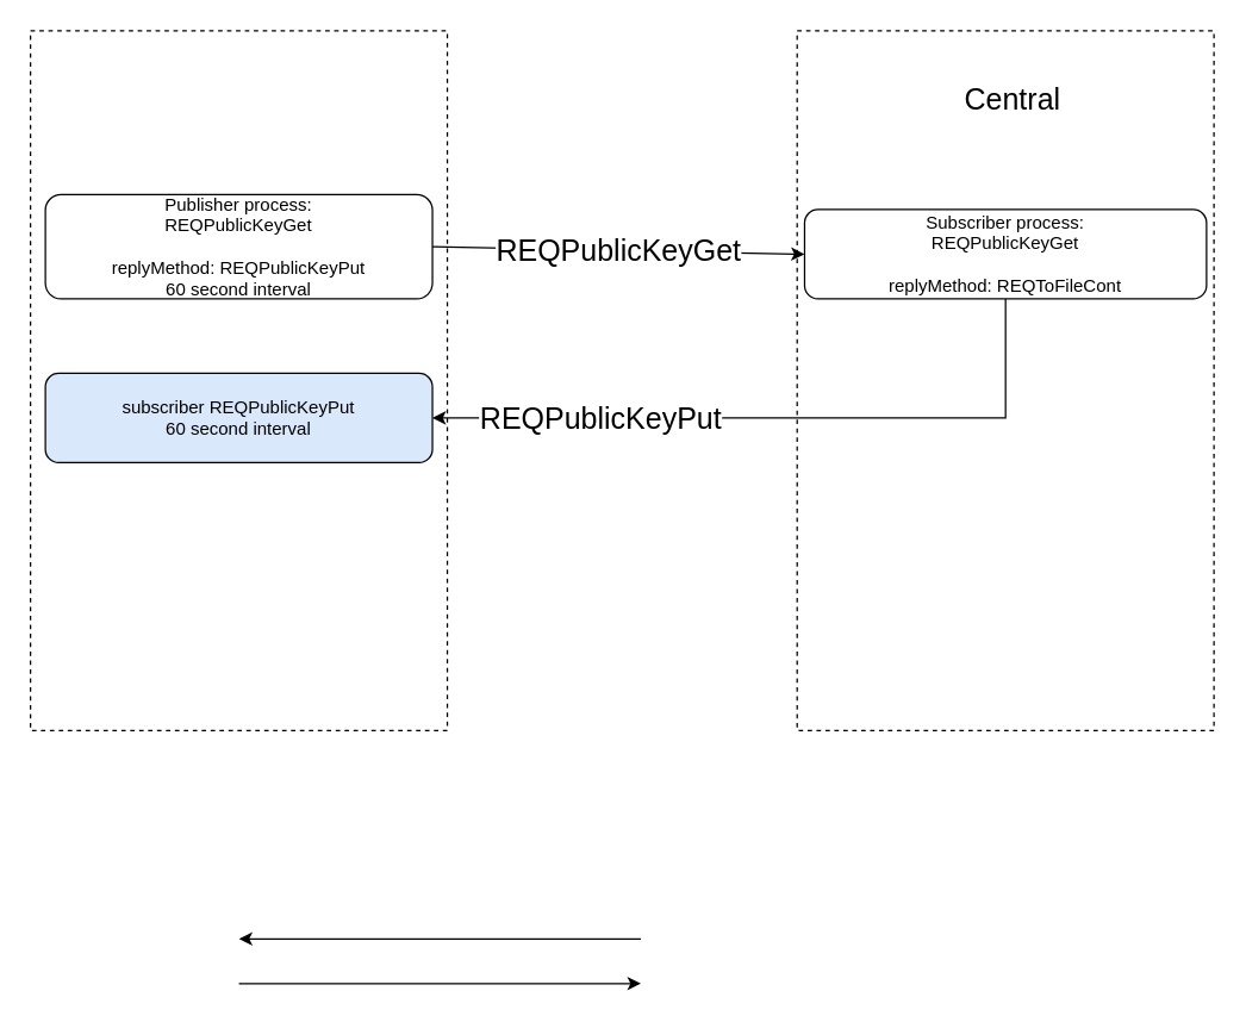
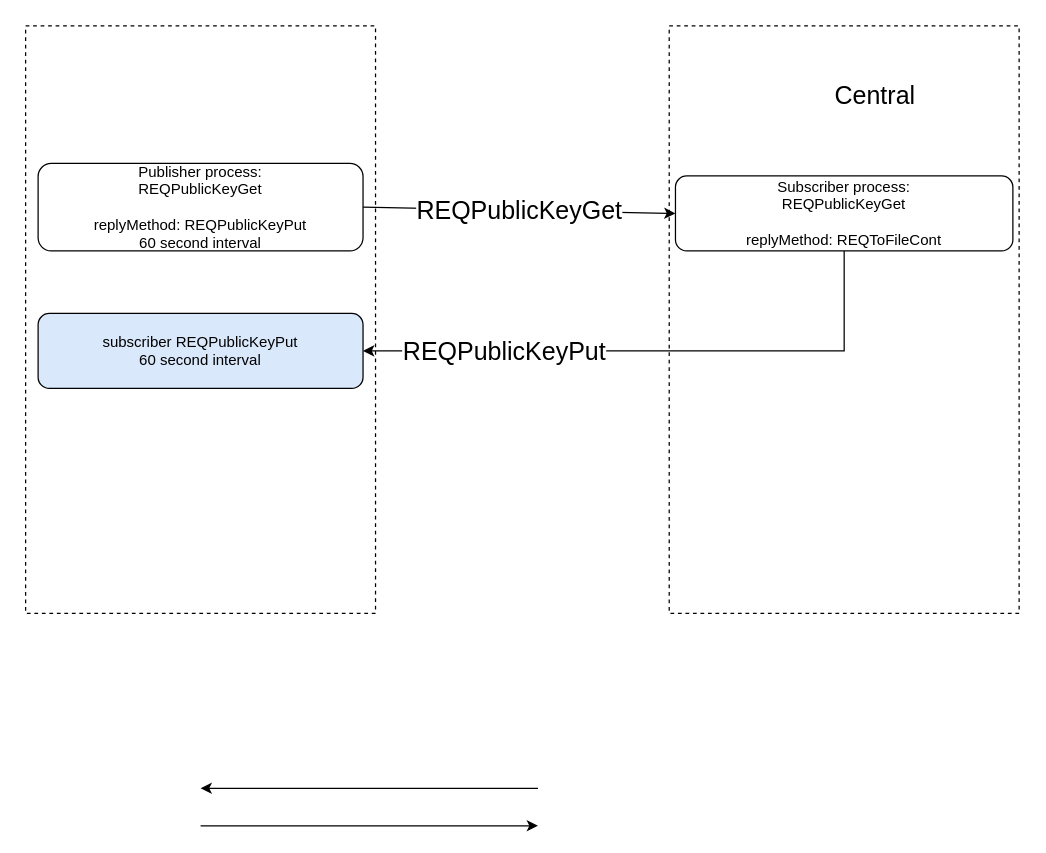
- <mxCell id="7" value="Central" style="text;html=1;strokeColor=none;fillColor=none;align=center;verticalAlign=middle;whiteSpace=wrap;rounded=0;fontSize=20;" vertex="1" parent="1"><mxGeometry x="650" y="50" width="60" height="30" as="geometry" /></mxCell>
+ <mxCell id="7" value="Central" style="text;html=1;strokeColor=none;fillColor=none;align=center;verticalAlign=middle;whiteSpace=wrap;rounded=0;fontSize=20;" vertex="1" parent="1"><mxGeometry x="670" y="60" width="60" height="30" as="geometry" /></mxCell>
